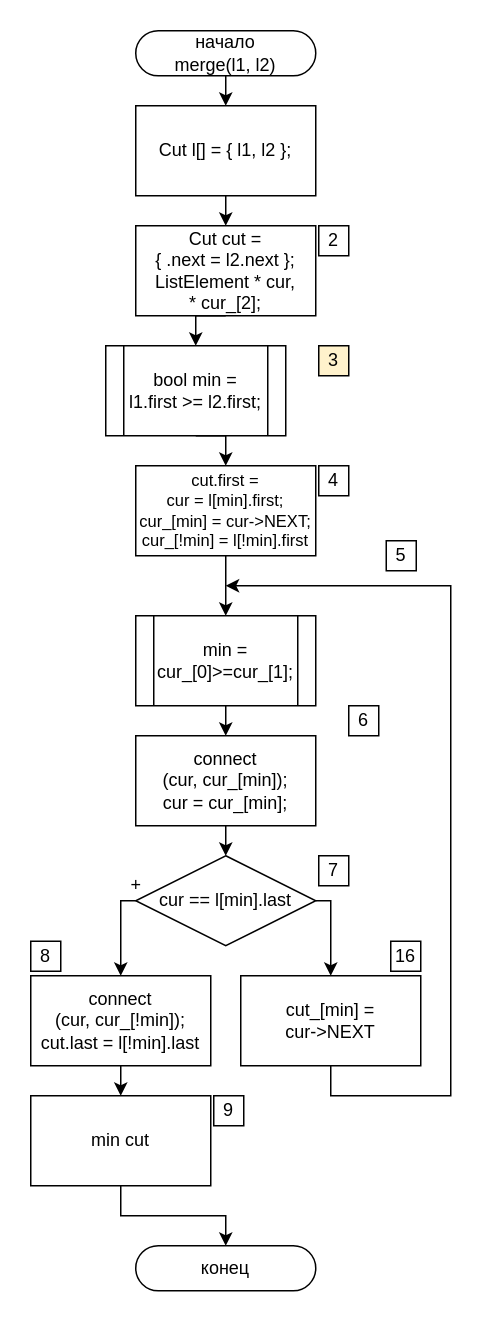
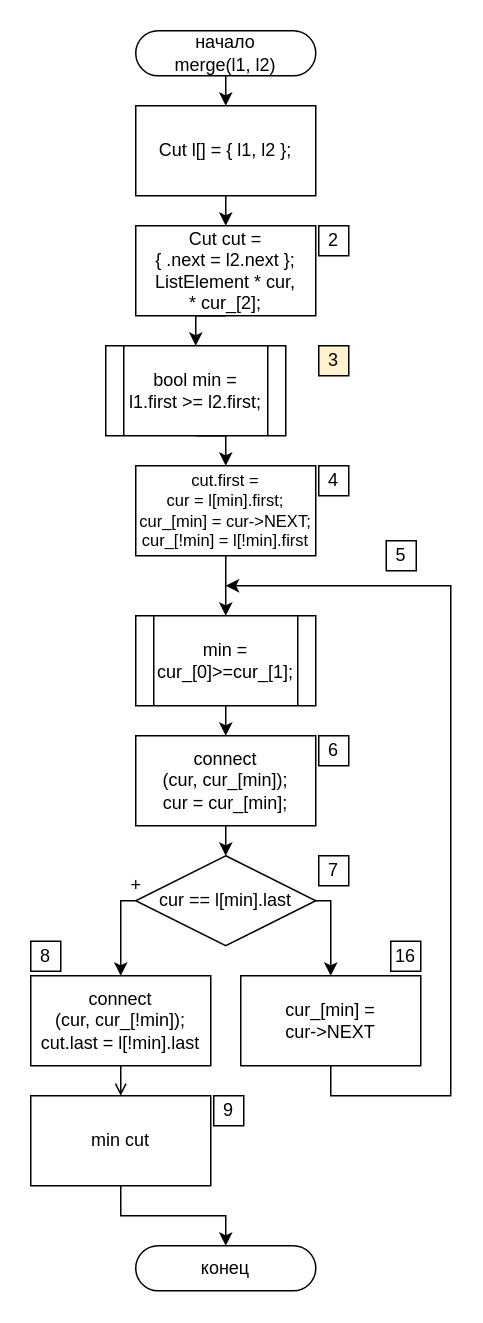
- <mxCell id="28" value="6" style="whiteSpace=wrap;html=1;aspect=fixed;" parent="1" vertex="1"><mxGeometry x="232" y="470" width="20" height="20" as="geometry" /></mxCell>
+ <mxCell id="28" value="6" style="whiteSpace=wrap;html=1;aspect=fixed;" parent="1" vertex="1"><mxGeometry x="212" y="490" width="20" height="20" as="geometry" /></mxCell>
- <mxCell id="11" value="cut_[min] =&lt;br&gt;cur-&amp;gt;NEXT" style="rounded=0;whiteSpace=wrap;html=1;" parent="1" vertex="1"><mxGeometry x="160" y="650" width="120" height="60" as="geometry" /></mxCell>
+ <mxCell id="11" value="cur_[min] =&lt;br&gt;cur-&amp;gt;NEXT" style="rounded=0;whiteSpace=wrap;html=1;" parent="1" vertex="1"><mxGeometry x="160" y="650" width="120" height="60" as="geometry" /></mxCell>
- <mxCell id="8" style="edgeStyle=orthogonalEdgeStyle;rounded=0;orthogonalLoop=1;jettySize=auto;html=1;exitX=0.5;exitY=1;exitDx=0;exitDy=0;entryX=0.5;entryY=0;entryDx=0;entryDy=0;endSize=6;fontSize=10;" parent="1" source="9" target="7" edge="1"><mxGeometry relative="1" as="geometry" /></mxCell>
+ <mxCell id="8" style="edgeStyle=orthogonalEdgeStyle;rounded=0;orthogonalLoop=1;jettySize=auto;html=1;exitX=0.5;exitY=1;exitDx=0;exitDy=0;entryX=0.5;entryY=0;entryDx=0;entryDy=0;endSize=6;fontSize=10;endArrow=open;" parent="1" source="9" target="7" edge="1"><mxGeometry relative="1" as="geometry" /></mxCell>
